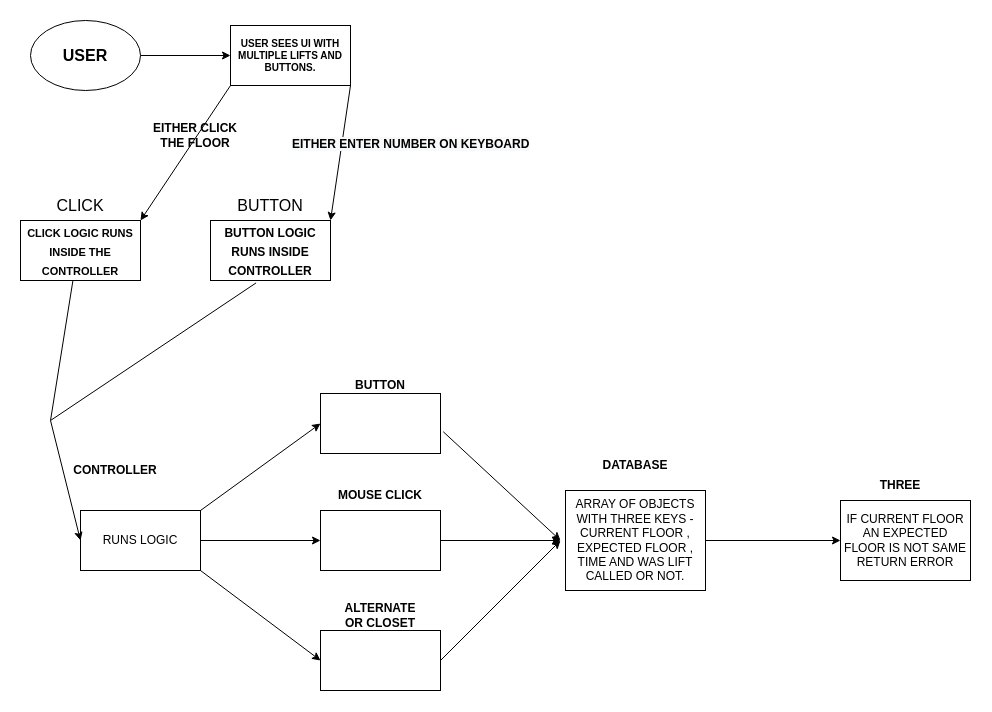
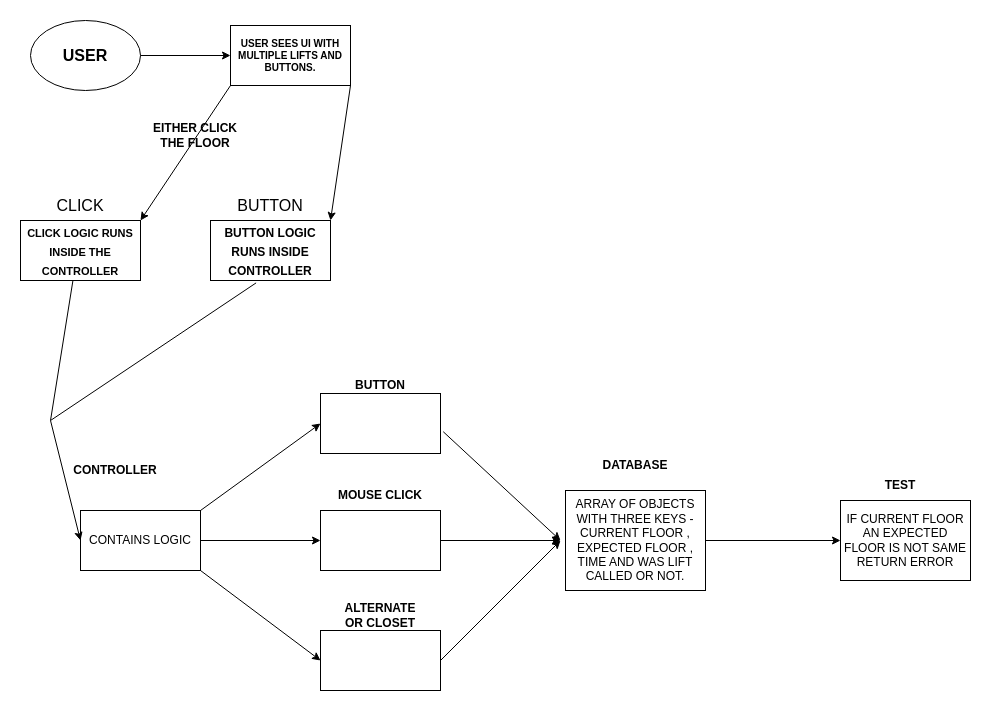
- <mxCell id="34" value="&lt;b style=&quot;color: rgb(0 , 0 , 0) ; font-family: &amp;#34;helvetica&amp;#34; ; font-size: 12px ; font-style: normal ; letter-spacing: normal ; text-align: center ; text-indent: 0px ; text-transform: none ; word-spacing: 0px ; background-color: rgb(248 , 249 , 250)&quot;&gt;EITHER ENTER NUMBER ON KEYBOARD&lt;/b&gt;" style="text;whiteSpace=wrap;html=1;" vertex="1" parent="1"><mxGeometry x="290" y="130" width="250" height="30" as="geometry" /></mxCell>
- <mxCell id="13" value="&lt;b&gt;THREE&lt;/b&gt;" style="text;html=1;strokeColor=none;fillColor=none;align=center;verticalAlign=middle;whiteSpace=wrap;rounded=0;strokeWidth=11;" parent="1" vertex="1"><mxGeometry x="870" y="470" width="60" height="30" as="geometry" /></mxCell>
+ <mxCell id="13" value="&lt;b&gt;TEST&lt;/b&gt;" style="text;html=1;strokeColor=none;fillColor=none;align=center;verticalAlign=middle;whiteSpace=wrap;rounded=0;strokeWidth=11;" parent="1" vertex="1"><mxGeometry x="870" y="470" width="60" height="30" as="geometry" /></mxCell>
- <mxCell id="3" value="RUNS LOGIC" style="rounded=0;whiteSpace=wrap;html=1;" parent="1" vertex="1"><mxGeometry x="80" y="510" width="120" height="60" as="geometry" /></mxCell>
+ <mxCell id="3" value="CONTAINS LOGIC" style="rounded=0;whiteSpace=wrap;html=1;" parent="1" vertex="1"><mxGeometry x="80" y="510" width="120" height="60" as="geometry" /></mxCell>
